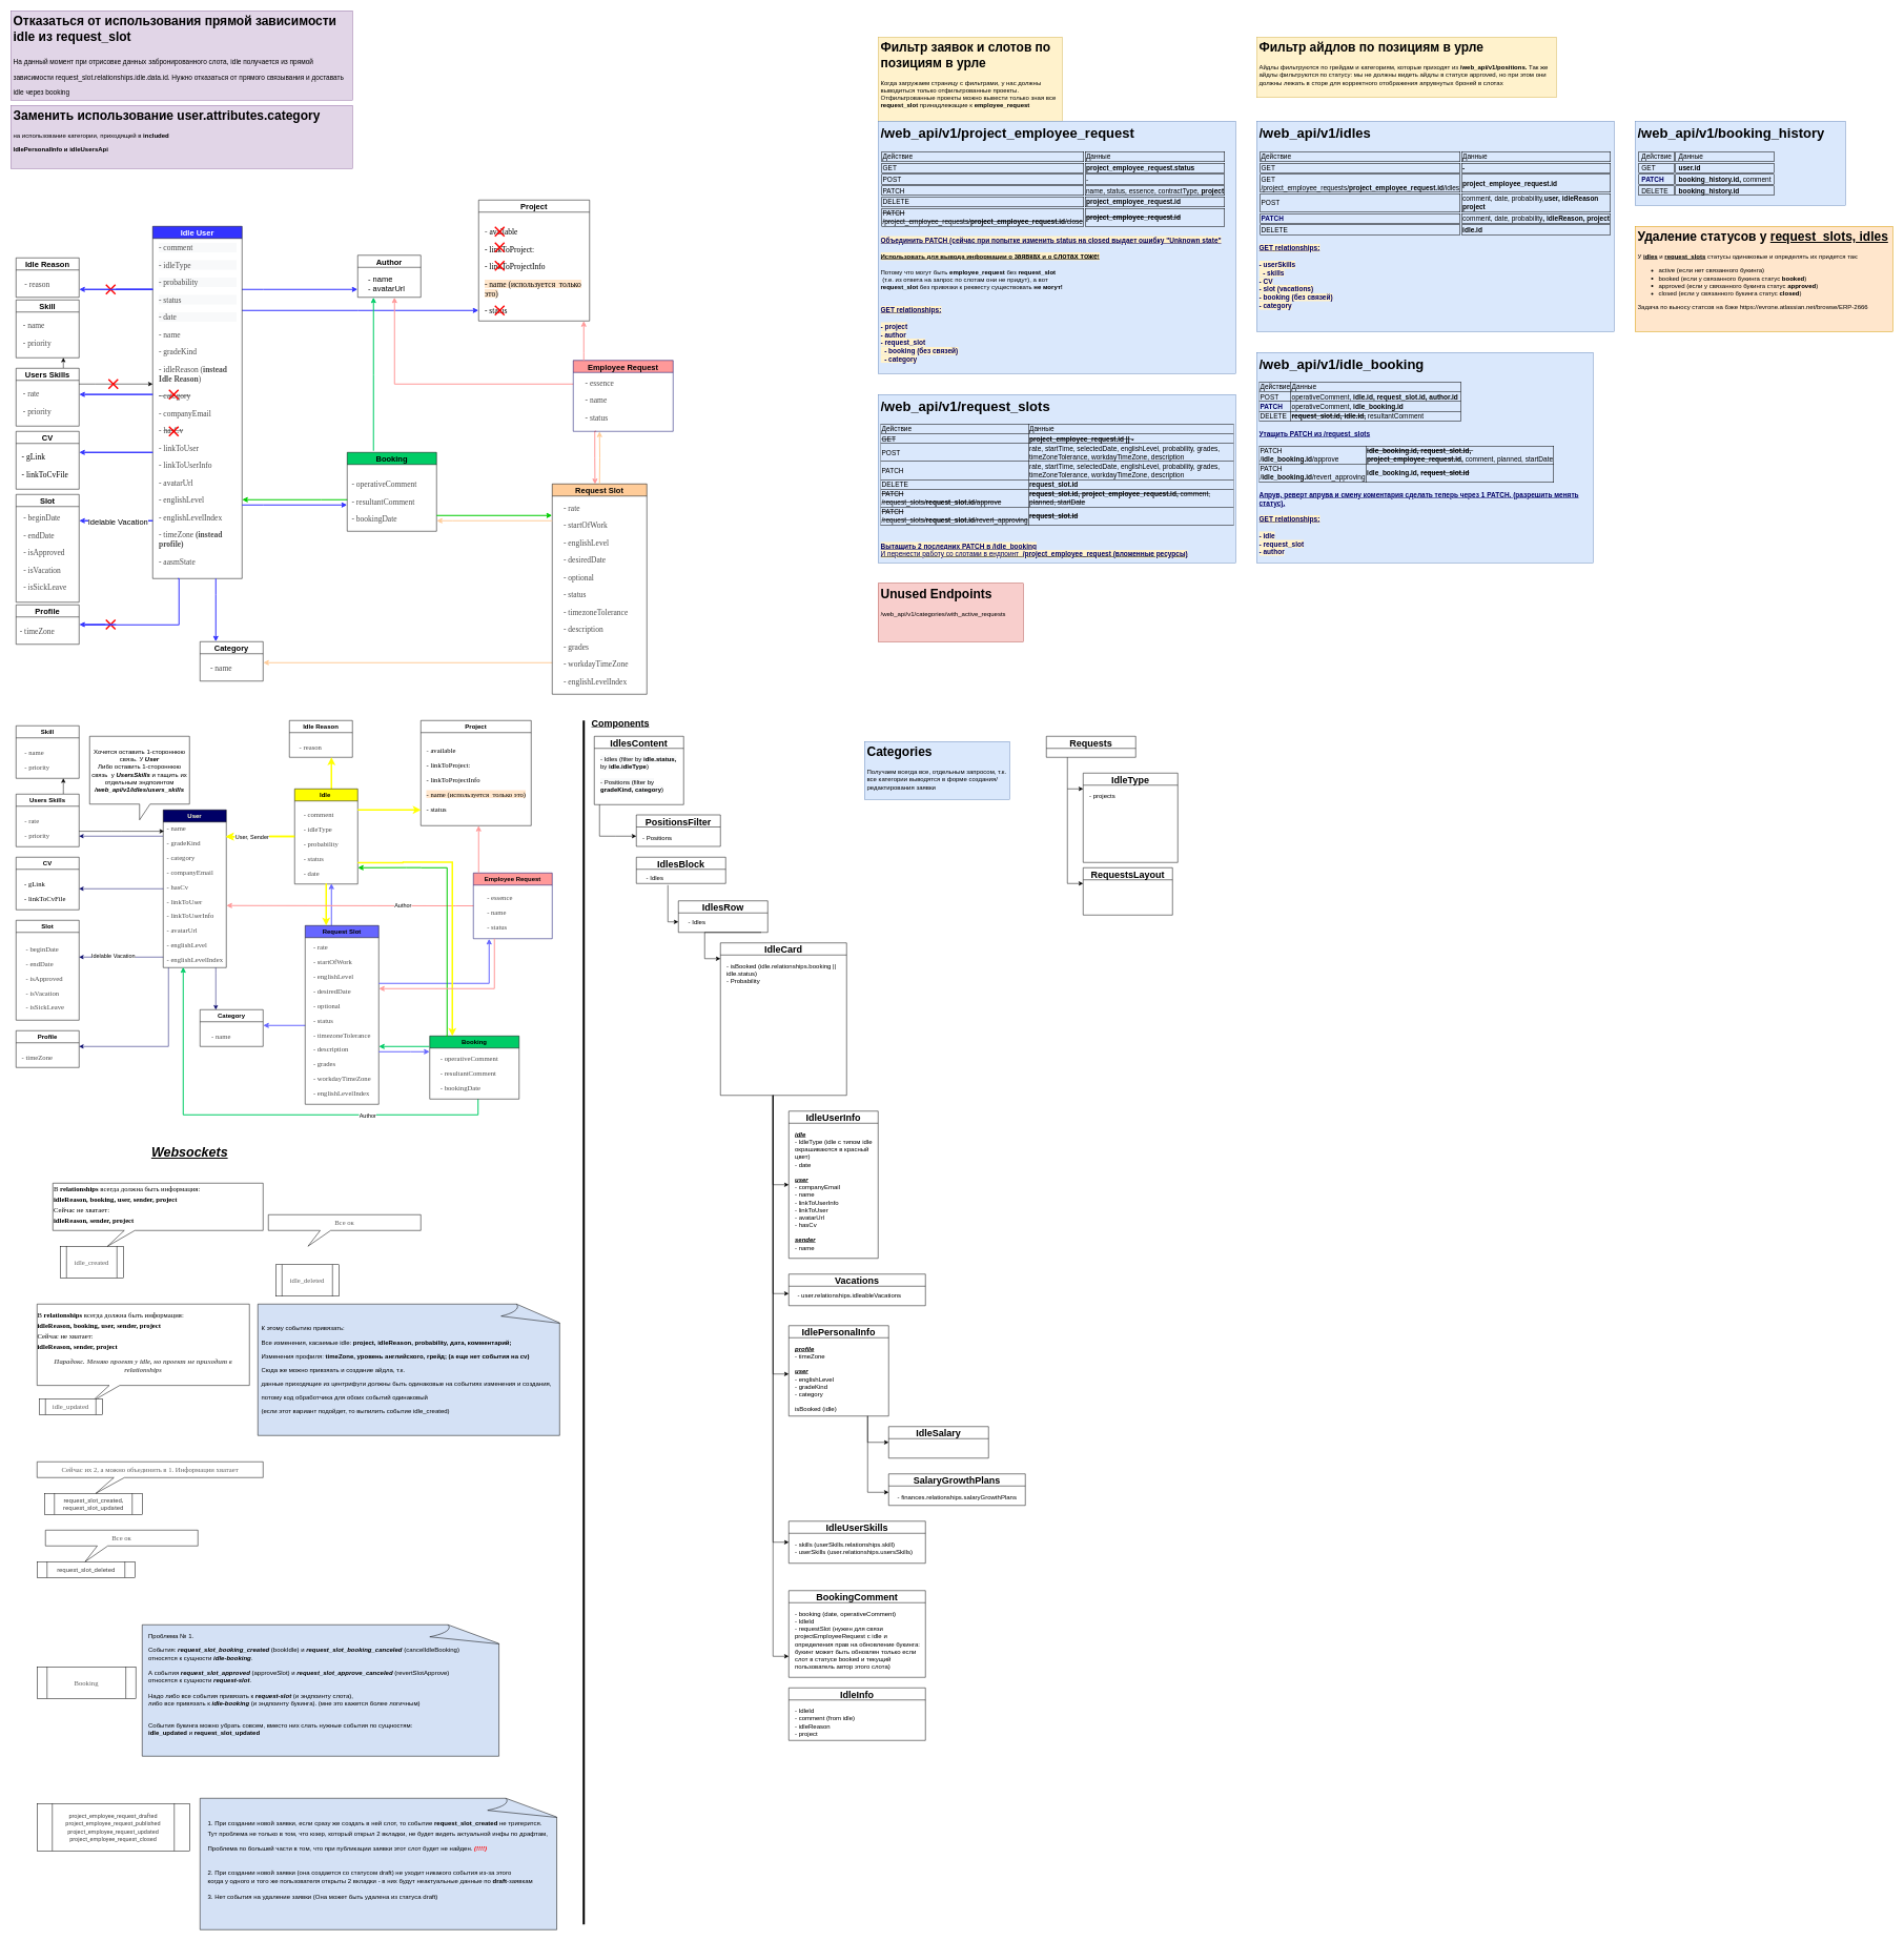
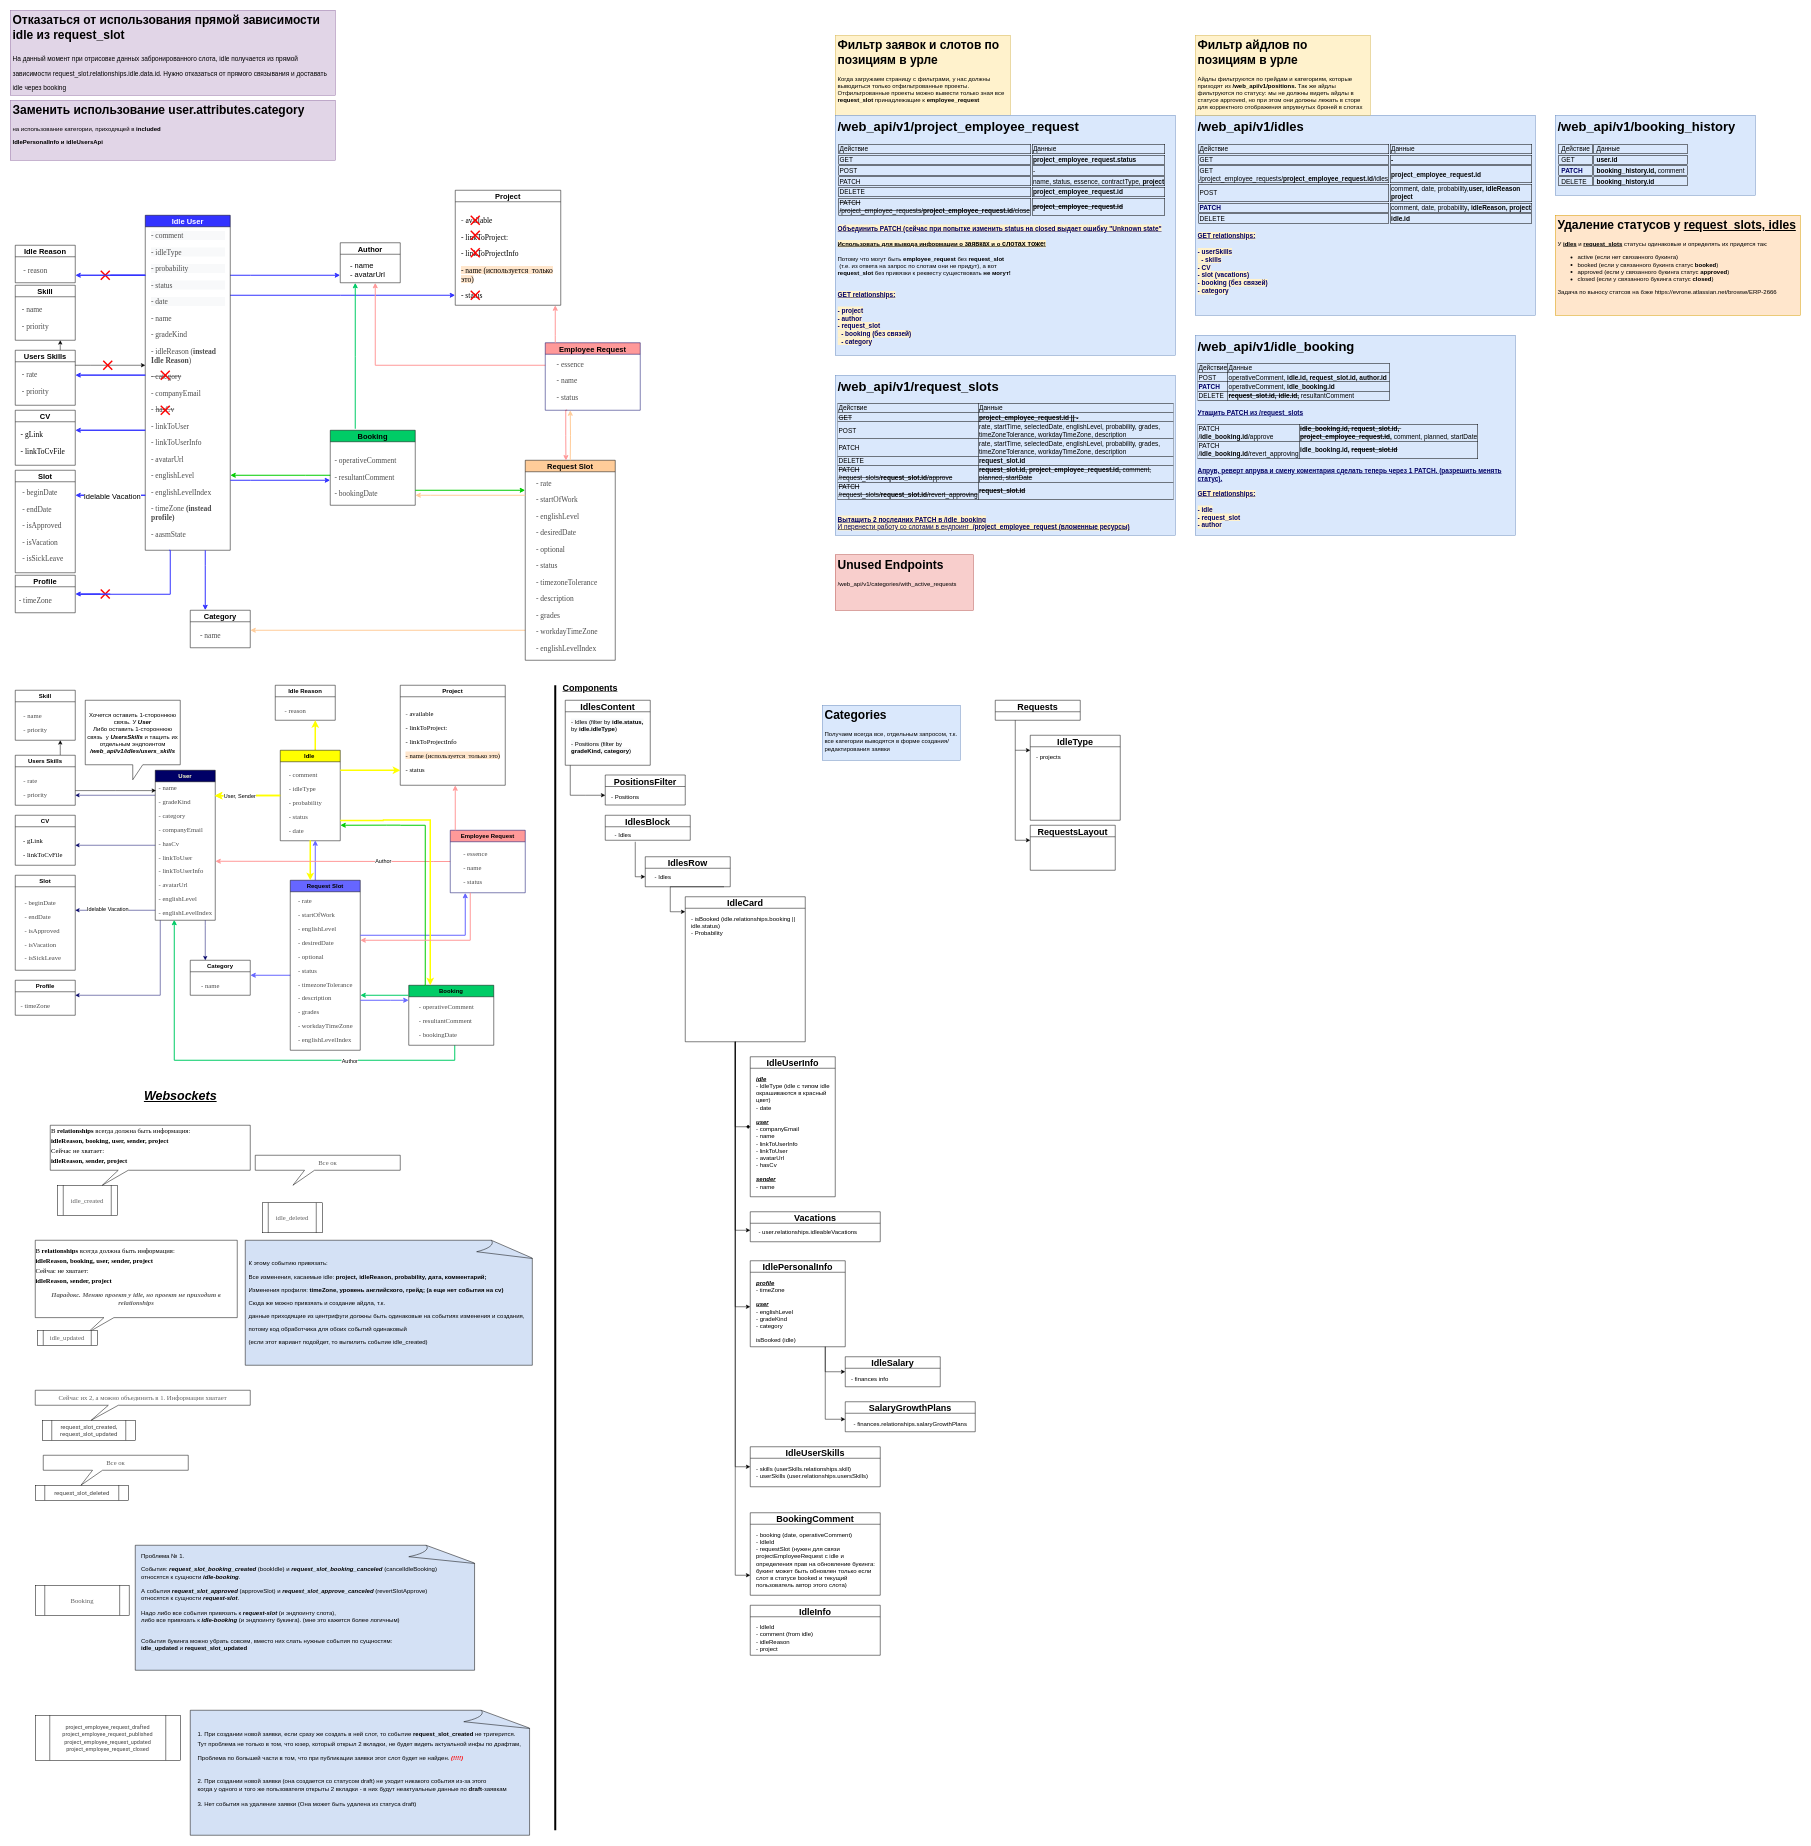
- <mxCell id="200" value="&lt;h1&gt;Фильтр айдлов по позициям в урле&lt;/h1&gt;&lt;p&gt;Айдлы фильтруются по грейдам и категориям, которые приходят из &lt;b&gt;/web_api/v1/positions. &lt;/b&gt;Так же айдлы фильтруются по статусу: мы не должны видеть айдлы в статусе approved, но при этом они должны лежать в сторе для корректного отображения апрувнутых броней в слотах&lt;/p&gt;" style="text;html=1;strokeColor=#d6b656;fillColor=#fff2cc;spacing=5;spacingTop=-20;whiteSpace=wrap;overflow=hidden;rounded=0;" vertex="1" parent="1"><mxGeometry x="2390" y="70" width="570" height="115" as="geometry" /></mxCell>
+ <mxCell id="200" value="&lt;h1&gt;Фильтр айдлов по позициям в урле&lt;/h1&gt;&lt;p&gt;Айдлы фильтруются по грейдам и категориям, которые приходят из &lt;b&gt;/web_api/v1/positions. &lt;/b&gt;Так же айдлы фильтруются по статусу: мы не должны видеть айдлы в статусе approved, но при этом они должны лежать в сторе для корректного отображения апрувнутых броней в слотах&lt;/p&gt;" style="text;html=1;strokeColor=#d6b656;fillColor=#fff2cc;spacing=5;spacingTop=-20;whiteSpace=wrap;overflow=hidden;rounded=0;" vertex="1" parent="1"><mxGeometry x="2390" y="70" width="350" height="160" as="geometry" /></mxCell>
- <mxCell id="44" style="edgeStyle=orthogonalEdgeStyle;rounded=0;orthogonalLoop=1;jettySize=auto;html=1;fontSize=12;strokeWidth=1;entryX=0;entryY=0.5;entryDx=0;entryDy=0;" parent="1" source="47" target="49" edge="1"><mxGeometry relative="1" as="geometry"><mxPoint x="1420" y="2143" as="targetPoint" /><Array as="points"><mxPoint x="1470" y="2253" /></Array></mxGeometry></mxCell>
+ <mxCell id="44" style="edgeStyle=orthogonalEdgeStyle;rounded=0;orthogonalLoop=1;jettySize=auto;html=1;fontSize=12;strokeWidth=1;entryX=0;entryY=0.5;entryDx=0;entryDy=0;endArrow=diamond;" parent="1" source="47" target="49" edge="1"><mxGeometry relative="1" as="geometry"><mxPoint x="1420" y="2143" as="targetPoint" /><Array as="points"><mxPoint x="1470" y="2253" /></Array></mxGeometry></mxCell>
+ <mxCell id="58" value="- finances info" style="text;html=1;strokeColor=none;fillColor=none;align=left;verticalAlign=top;whiteSpace=wrap;rounded=0;fontSize=12;" parent="57" vertex="1"><mxGeometry x="10" y="30" width="150" height="30" as="geometry" /></mxCell>
